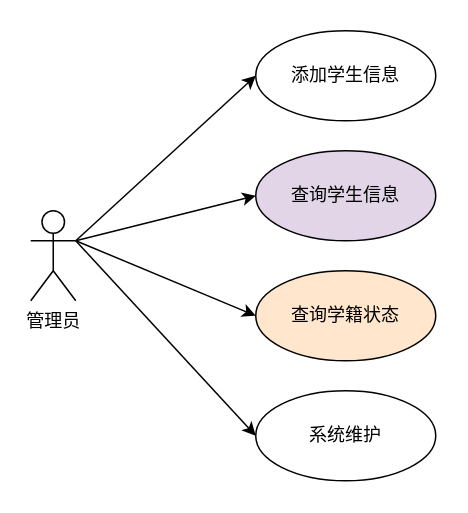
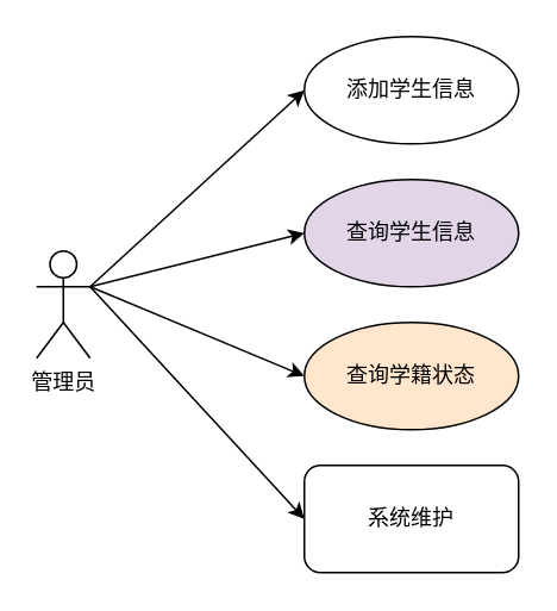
- <mxCell id="9" value="系统维护" style="ellipse;whiteSpace=wrap;html=1;" vertex="1" parent="1"><mxGeometry x="170" y="260" width="120" height="60" as="geometry" /></mxCell>
+ <mxCell id="9" value="系统维护" style="whiteSpace=wrap;html=1;rounded=1;" vertex="1" parent="1"><mxGeometry x="170" y="260" width="120" height="60" as="geometry" /></mxCell>
